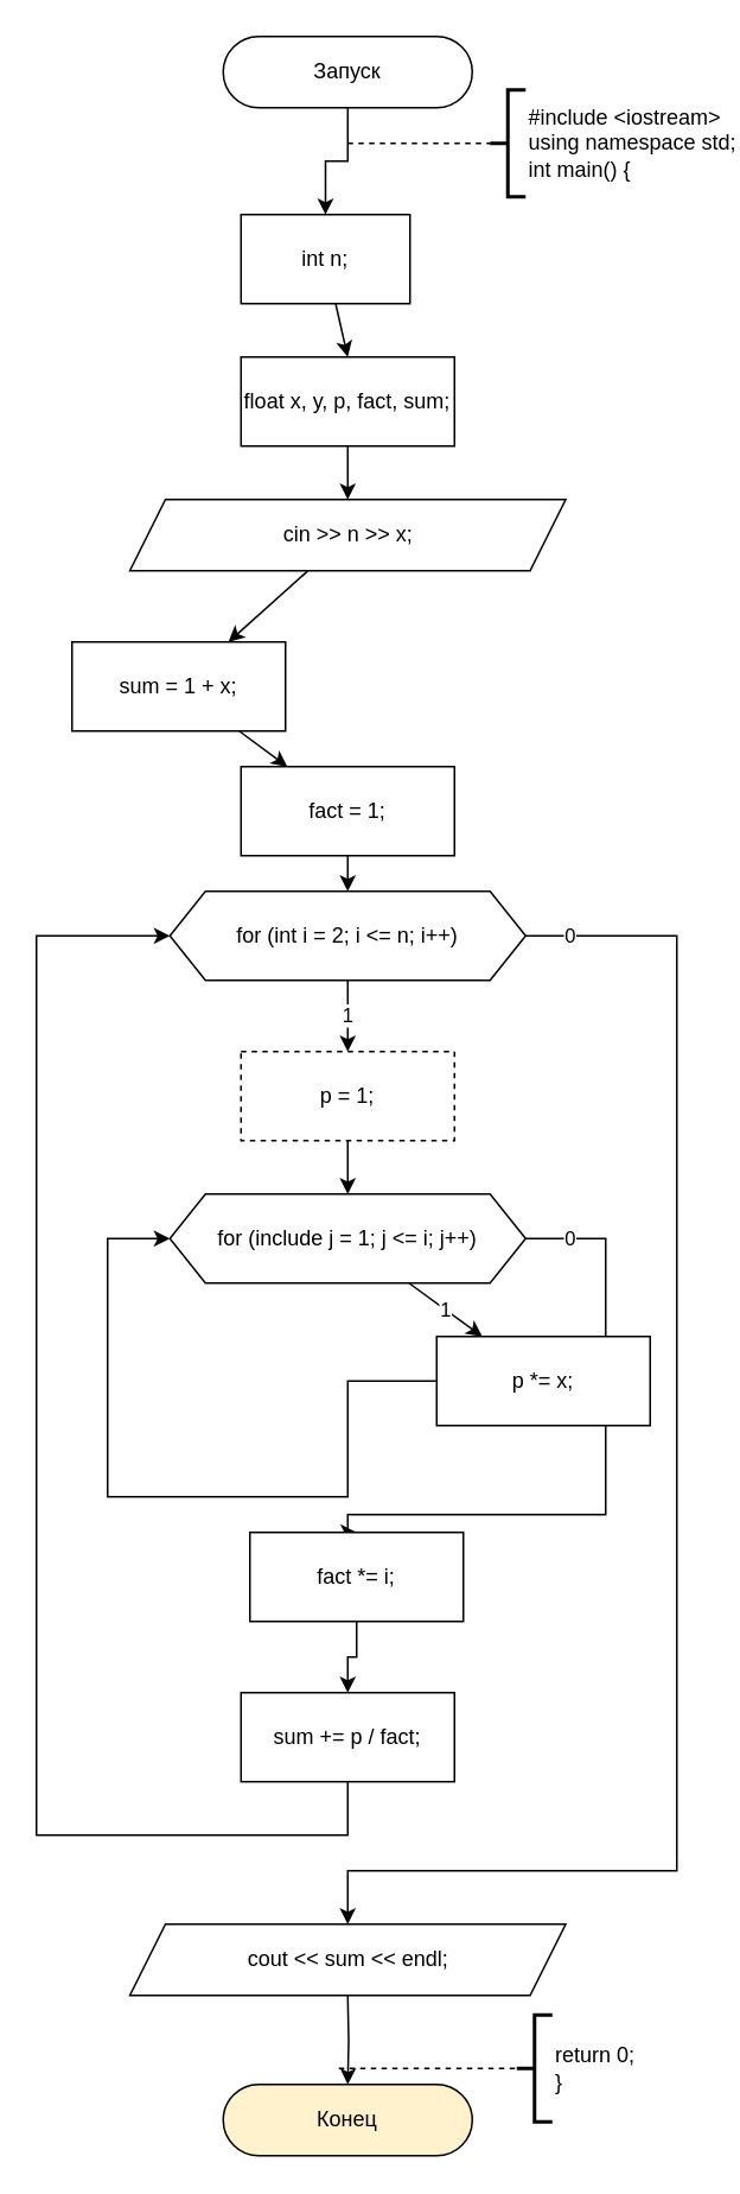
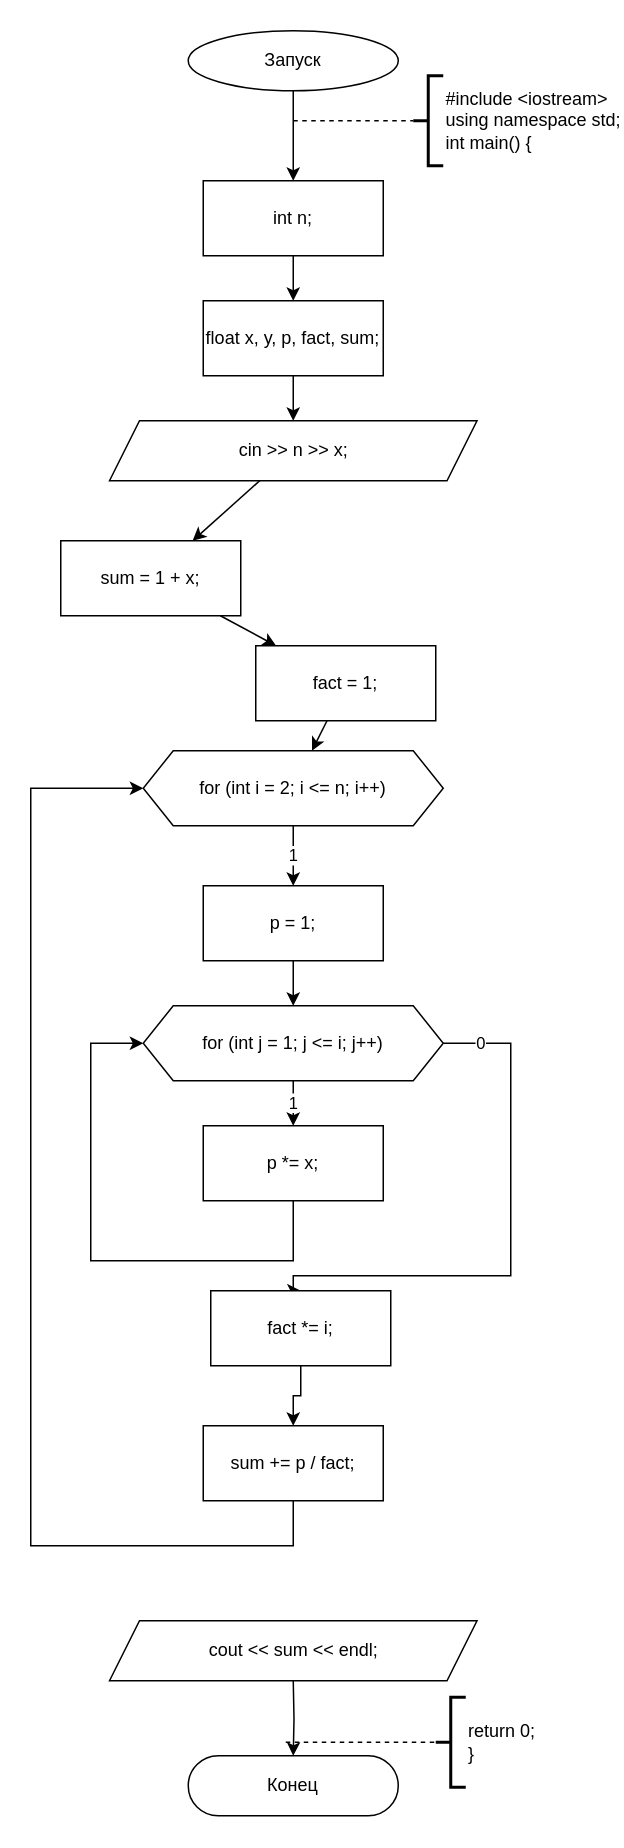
- <mxCell id="3" value="Запуск" style="rounded=1;whiteSpace=wrap;html=1;arcSize=50;" parent="1" vertex="1"><mxGeometry x="125" y="20" width="140" height="40" as="geometry" /></mxCell>
+ <mxCell id="3" value="Запуск" style="ellipse;whiteSpace=wrap;html=1;arcSize=50;" parent="1" vertex="1"><mxGeometry x="125" y="20" width="140" height="40" as="geometry" /></mxCell>
- <mxCell id="5" value="int n;" style="rounded=0;whiteSpace=wrap;html=1;" parent="1" vertex="1"><mxGeometry x="135" y="120" width="95" height="50" as="geometry" /></mxCell>
+ <mxCell id="5" value="int n;" style="rounded=0;whiteSpace=wrap;html=1;" parent="1" vertex="1"><mxGeometry x="135" y="120" width="120" height="50" as="geometry" /></mxCell>
- <mxCell id="19" value="fact = 1;" style="rounded=0;whiteSpace=wrap;html=1;" vertex="1" parent="1"><mxGeometry x="135" y="430" width="120" height="50" as="geometry" /></mxCell>
+ <mxCell id="19" value="fact = 1;" style="rounded=0;whiteSpace=wrap;html=1;" vertex="1" parent="1"><mxGeometry x="170" y="430" width="120" height="50" as="geometry" /></mxCell>
- <mxCell id="24" value="p = 1;" style="rounded=0;whiteSpace=wrap;html=1;dashed=1;" vertex="1" parent="1"><mxGeometry x="135" y="590" width="120" height="50" as="geometry" /></mxCell>
+ <mxCell id="24" value="p = 1;" style="rounded=0;whiteSpace=wrap;html=1;" vertex="1" parent="1"><mxGeometry x="135" y="590" width="120" height="50" as="geometry" /></mxCell>
- <mxCell id="27" value="for (include j = 1; j &lt;= i; j++)" style="shape=hexagon;perimeter=hexagonPerimeter2;whiteSpace=wrap;html=1;fixedSize=1;" vertex="1" parent="1"><mxGeometry x="95" y="670" width="200" height="50" as="geometry" /></mxCell>
+ <mxCell id="27" value="for (int j = 1; j &lt;= i; j++)" style="shape=hexagon;perimeter=hexagonPerimeter2;whiteSpace=wrap;html=1;fixedSize=1;" vertex="1" parent="1"><mxGeometry x="95" y="670" width="200" height="50" as="geometry" /></mxCell>
- <mxCell id="29" value="p *= x;" style="rounded=0;whiteSpace=wrap;html=1;" vertex="1" parent="1"><mxGeometry x="245" y="750" width="120" height="50" as="geometry" /></mxCell>
+ <mxCell id="29" value="p *= x;" style="rounded=0;whiteSpace=wrap;html=1;" vertex="1" parent="1"><mxGeometry x="135" y="750" width="120" height="50" as="geometry" /></mxCell>
- <mxCell id="21" value="0" style="edgeStyle=orthogonalEdgeStyle;rounded=0;html=1;entryX=0.5;entryY=0;entryDx=0;entryDy=0;" edge="1" parent="1" source="22" target="34"><mxGeometry x="-0.939" relative="1" as="geometry"><Array as="points"><mxPoint x="380" y="525" /><mxPoint x="380" y="1050" /><mxPoint x="195" y="1050" /></Array><mxPoint as="offset" /></mxGeometry></mxCell>
- <mxCell id="8" value="Конец" style="rounded=1;whiteSpace=wrap;html=1;arcSize=50;fillColor=#fff2cc;" parent="1" vertex="1"><mxGeometry x="125" y="1170" width="140" height="40" as="geometry" /></mxCell>
+ <mxCell id="8" value="Конец" style="rounded=1;whiteSpace=wrap;html=1;arcSize=50;" parent="1" vertex="1"><mxGeometry x="125" y="1170" width="140" height="40" as="geometry" /></mxCell>
